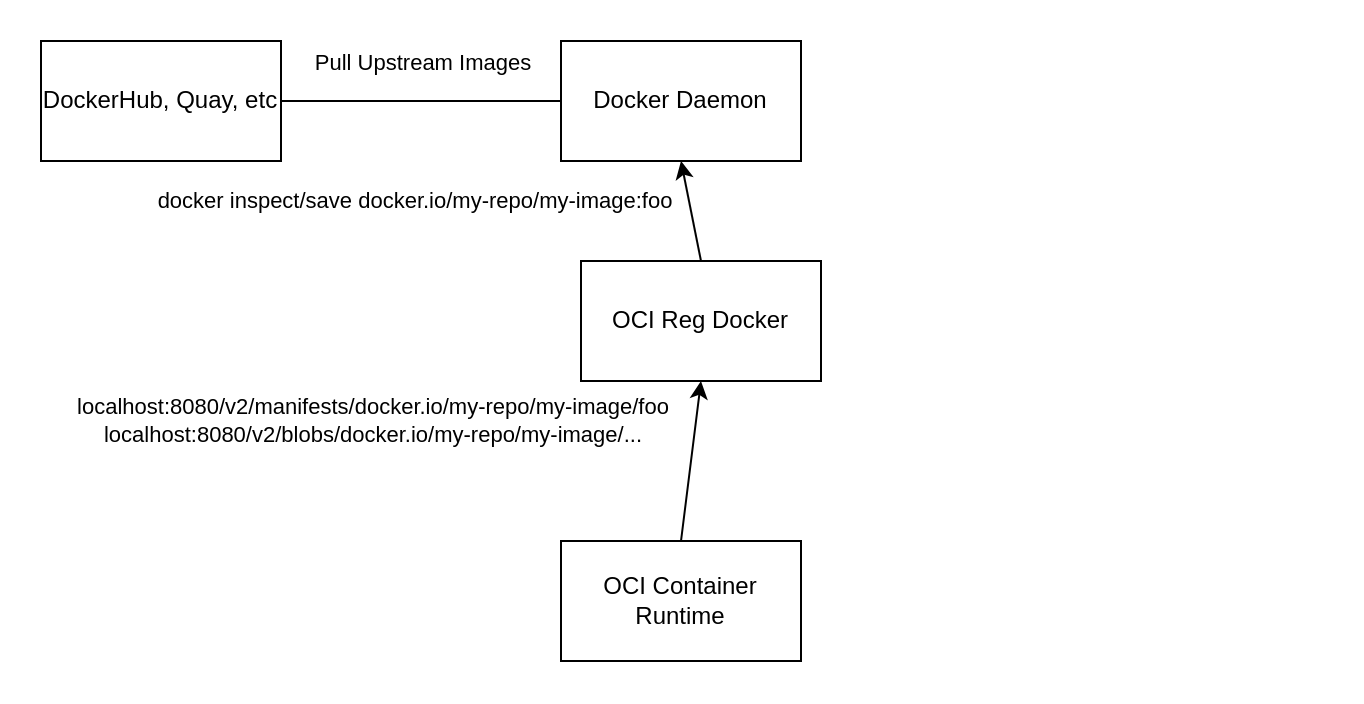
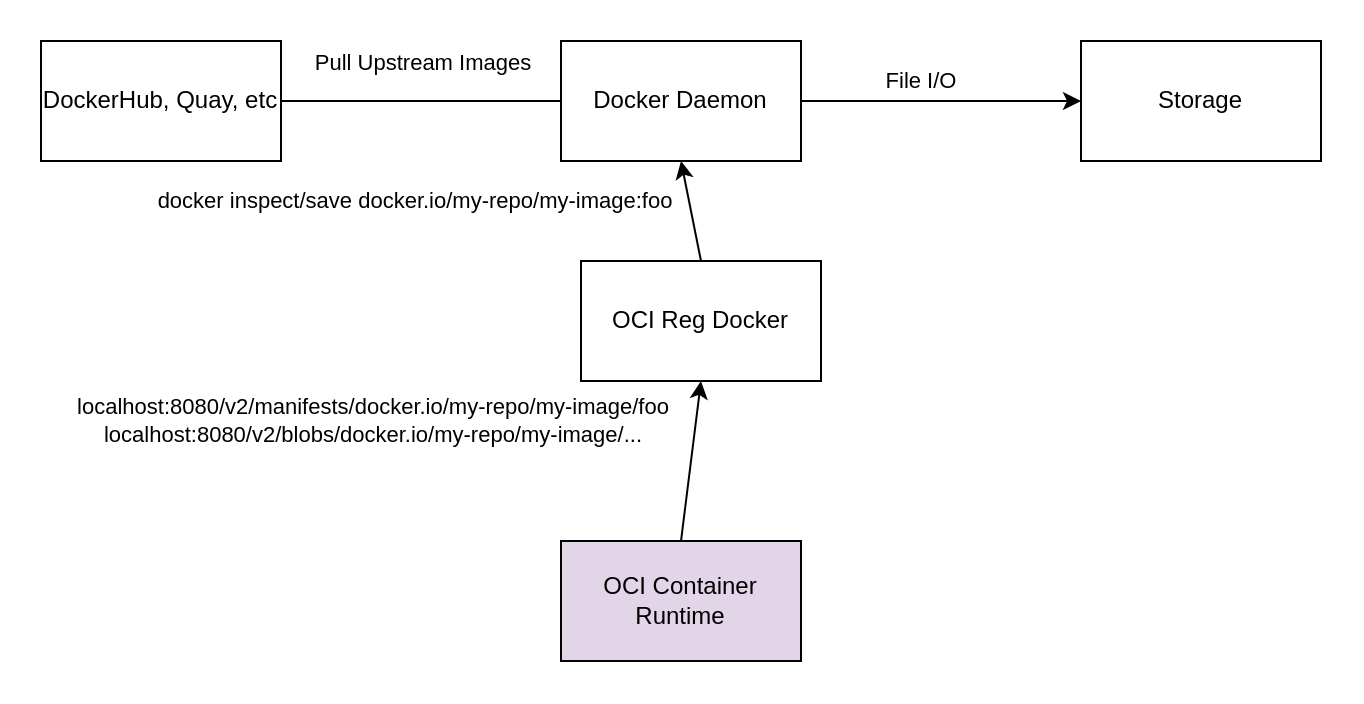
+ <mxCell id="2" value="File I/O" style="edgeStyle=none;rounded=0;orthogonalLoop=1;jettySize=auto;html=1;exitX=1;exitY=0.5;exitDx=0;exitDy=0;" parent="1" source="5" target="9" edge="1"><mxGeometry x="-0.143" y="10" relative="1" as="geometry"><mxPoint as="offset" /></mxGeometry></mxCell>
+ <mxCell id="9" value="Storage" style="rounded=0;whiteSpace=wrap;html=1;" parent="1" vertex="1"><mxGeometry x="540" y="20" width="120" height="60" as="geometry" /></mxCell>
- <mxCell id="12" value="OCI Container Runtime" style="rounded=0;whiteSpace=wrap;html=1;" parent="1" vertex="1"><mxGeometry x="280" y="270" width="120" height="60" as="geometry" /></mxCell>
+ <mxCell id="12" value="OCI Container Runtime" style="rounded=0;whiteSpace=wrap;html=1;fillColor=#e1d5e7;" parent="1" vertex="1"><mxGeometry x="280" y="270" width="120" height="60" as="geometry" /></mxCell>
